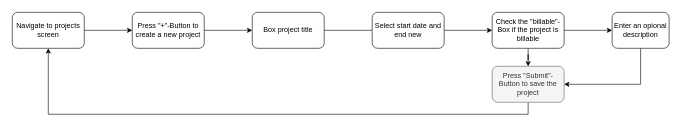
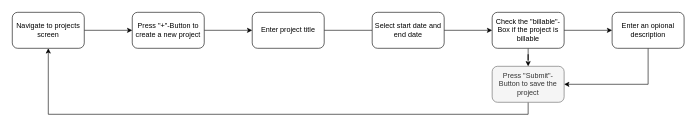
- <mxCell id="7" value="Box project title" style="whiteSpace=wrap;html=1;rounded=1;" vertex="1" parent="1"><mxGeometry x="420" y="20" width="120" height="60" as="geometry" /></mxCell>
+ <mxCell id="7" value="Enter project title" style="whiteSpace=wrap;html=1;rounded=1;" vertex="1" parent="1"><mxGeometry x="420" y="20" width="120" height="60" as="geometry" /></mxCell>
- <mxCell id="9" value="Select start date and end new" style="whiteSpace=wrap;html=1;rounded=1;" vertex="1" parent="1"><mxGeometry x="620" y="20" width="120" height="60" as="geometry" /></mxCell>
+ <mxCell id="9" value="Select start date and end date" style="whiteSpace=wrap;html=1;rounded=1;" vertex="1" parent="1"><mxGeometry x="620" y="20" width="120" height="60" as="geometry" /></mxCell>
- <mxCell id="16" value="Enter an opional description" style="whiteSpace=wrap;html=1;rounded=1;" vertex="1" parent="1"><mxGeometry x="1020" y="20" width="95" height="60" as="geometry" /></mxCell>
+ <mxCell id="16" value="Enter an opional description" style="whiteSpace=wrap;html=1;rounded=1;" vertex="1" parent="1"><mxGeometry x="1020" y="20" width="120" height="60" as="geometry" /></mxCell>
